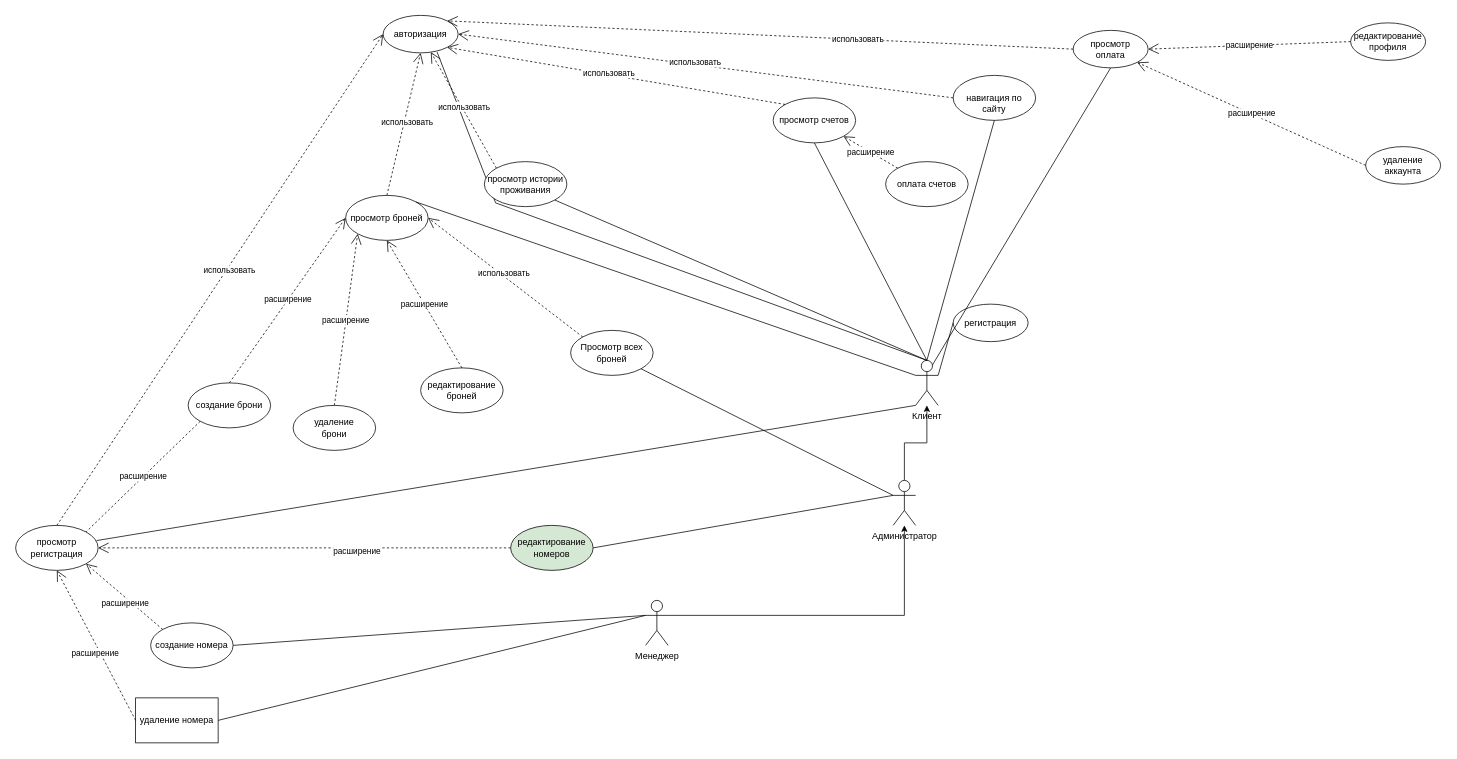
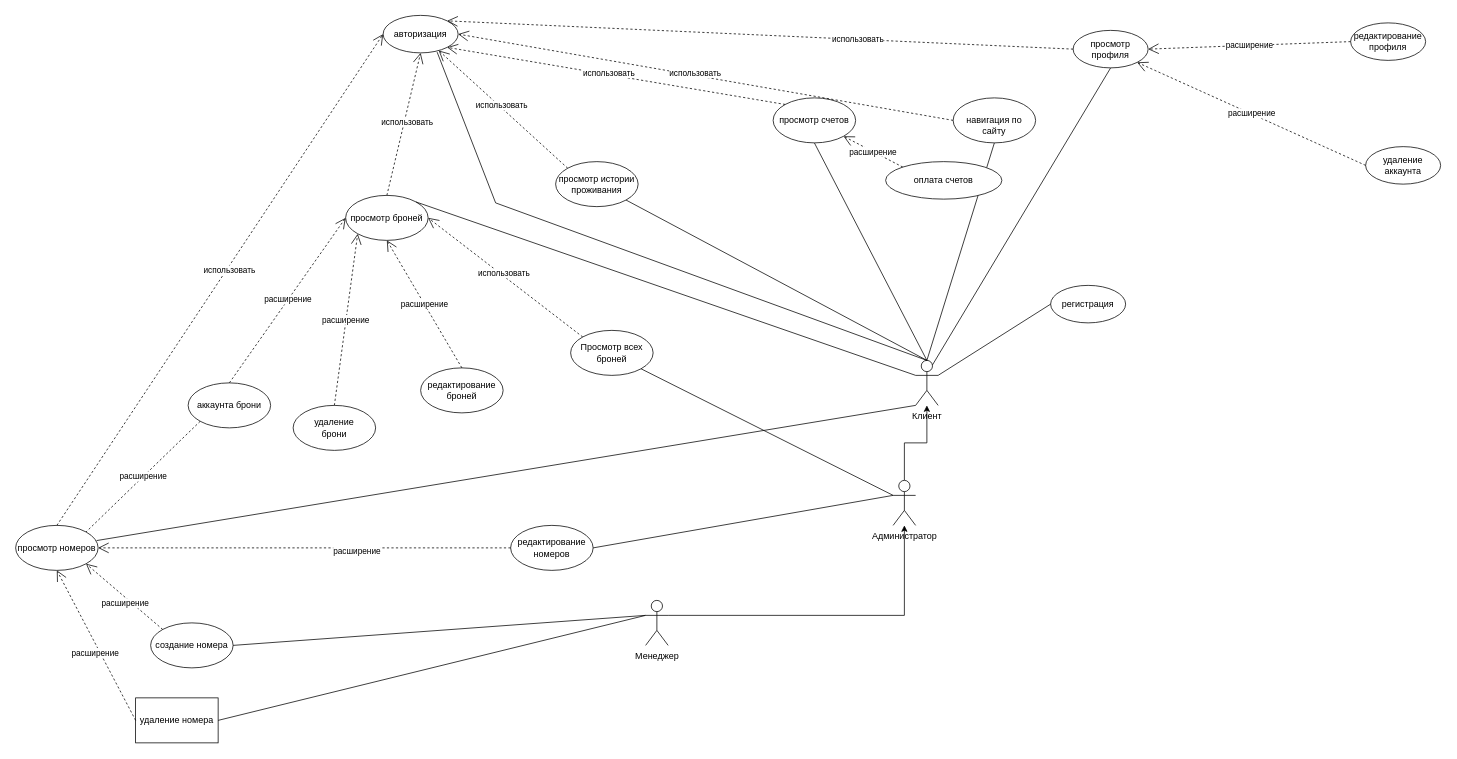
- <mxCell id="7" value="просмотр&lt;br&gt;&lt;font&gt;оплата&lt;/font&gt;" style="ellipse;whiteSpace=wrap;html=1;" vertex="1" parent="1"><mxGeometry x="1430" y="40" width="100" height="50" as="geometry" /></mxCell>
+ <mxCell id="7" value="просмотр&lt;br&gt;&lt;font&gt;профиля&lt;/font&gt;" style="ellipse;whiteSpace=wrap;html=1;" vertex="1" parent="1"><mxGeometry x="1430" y="40" width="100" height="50" as="geometry" /></mxCell>
- <mxCell id="17" value="&lt;br&gt;&lt;font&gt; навигация &lt;font&gt;по сайту&lt;/font&gt;&lt;br&gt;&lt;/font&gt;" style="ellipse;whiteSpace=wrap;html=1;" vertex="1" parent="1"><mxGeometry x="1270" y="100" width="110" height="60" as="geometry" /></mxCell>
+ <mxCell id="17" value="&lt;br&gt;&lt;font&gt; навигация &lt;font&gt;по сайту&lt;/font&gt;&lt;br&gt;&lt;/font&gt;" style="ellipse;whiteSpace=wrap;html=1;" vertex="1" parent="1"><mxGeometry x="1270" y="130" width="110" height="60" as="geometry" /></mxCell>
- <mxCell id="20" value="просмотр истории&lt;br&gt;&lt;font&gt;проживания&lt;/font&gt;" style="ellipse;whiteSpace=wrap;html=1;" vertex="1" parent="1"><mxGeometry x="645" y="215" width="110" height="60" as="geometry" /></mxCell>
+ <mxCell id="20" value="просмотр истории&lt;br&gt;&lt;font&gt;проживания&lt;/font&gt;" style="ellipse;whiteSpace=wrap;html=1;" vertex="1" parent="1"><mxGeometry x="740" y="215" width="110" height="60" as="geometry" /></mxCell>
- <mxCell id="36" value="оплата счетов" style="ellipse;whiteSpace=wrap;html=1;" vertex="1" parent="1"><mxGeometry x="1180" y="215" width="110" height="60" as="geometry" /></mxCell>
+ <mxCell id="36" value="оплата счетов" style="ellipse;whiteSpace=wrap;html=1;" vertex="1" parent="1"><mxGeometry x="1180" y="215" width="155" height="50" as="geometry" /></mxCell>
- <mxCell id="8" value="регистрация" style="ellipse;whiteSpace=wrap;html=1;" vertex="1" parent="1"><mxGeometry x="1270" y="405" width="100" height="50" as="geometry" /></mxCell>
+ <mxCell id="8" value="регистрация" style="ellipse;whiteSpace=wrap;html=1;" vertex="1" parent="1"><mxGeometry x="1400" y="380" width="100" height="50" as="geometry" /></mxCell>
- <mxCell id="28" value="создание брони" style="ellipse;whiteSpace=wrap;html=1;" vertex="1" parent="1"><mxGeometry x="250" y="510" width="110" height="60" as="geometry" /></mxCell>
+ <mxCell id="28" value="аккаунта брони" style="ellipse;whiteSpace=wrap;html=1;" vertex="1" parent="1"><mxGeometry x="250" y="510" width="110" height="60" as="geometry" /></mxCell>
- <mxCell id="43" value="просмотр регистрация" style="ellipse;whiteSpace=wrap;html=1;" vertex="1" parent="1"><mxGeometry x="20" y="700" width="110" height="60" as="geometry" /></mxCell>
+ <mxCell id="43" value="просмотр номеров" style="ellipse;whiteSpace=wrap;html=1;" vertex="1" parent="1"><mxGeometry x="20" y="700" width="110" height="60" as="geometry" /></mxCell>
- <mxCell id="49" value="редактирование номеров" style="ellipse;whiteSpace=wrap;html=1;fillColor=#d5e8d4;" vertex="1" parent="1"><mxGeometry x="680" y="700" width="110" height="60" as="geometry" /></mxCell>
+ <mxCell id="49" value="редактирование номеров" style="ellipse;whiteSpace=wrap;html=1;" vertex="1" parent="1"><mxGeometry x="680" y="700" width="110" height="60" as="geometry" /></mxCell>
